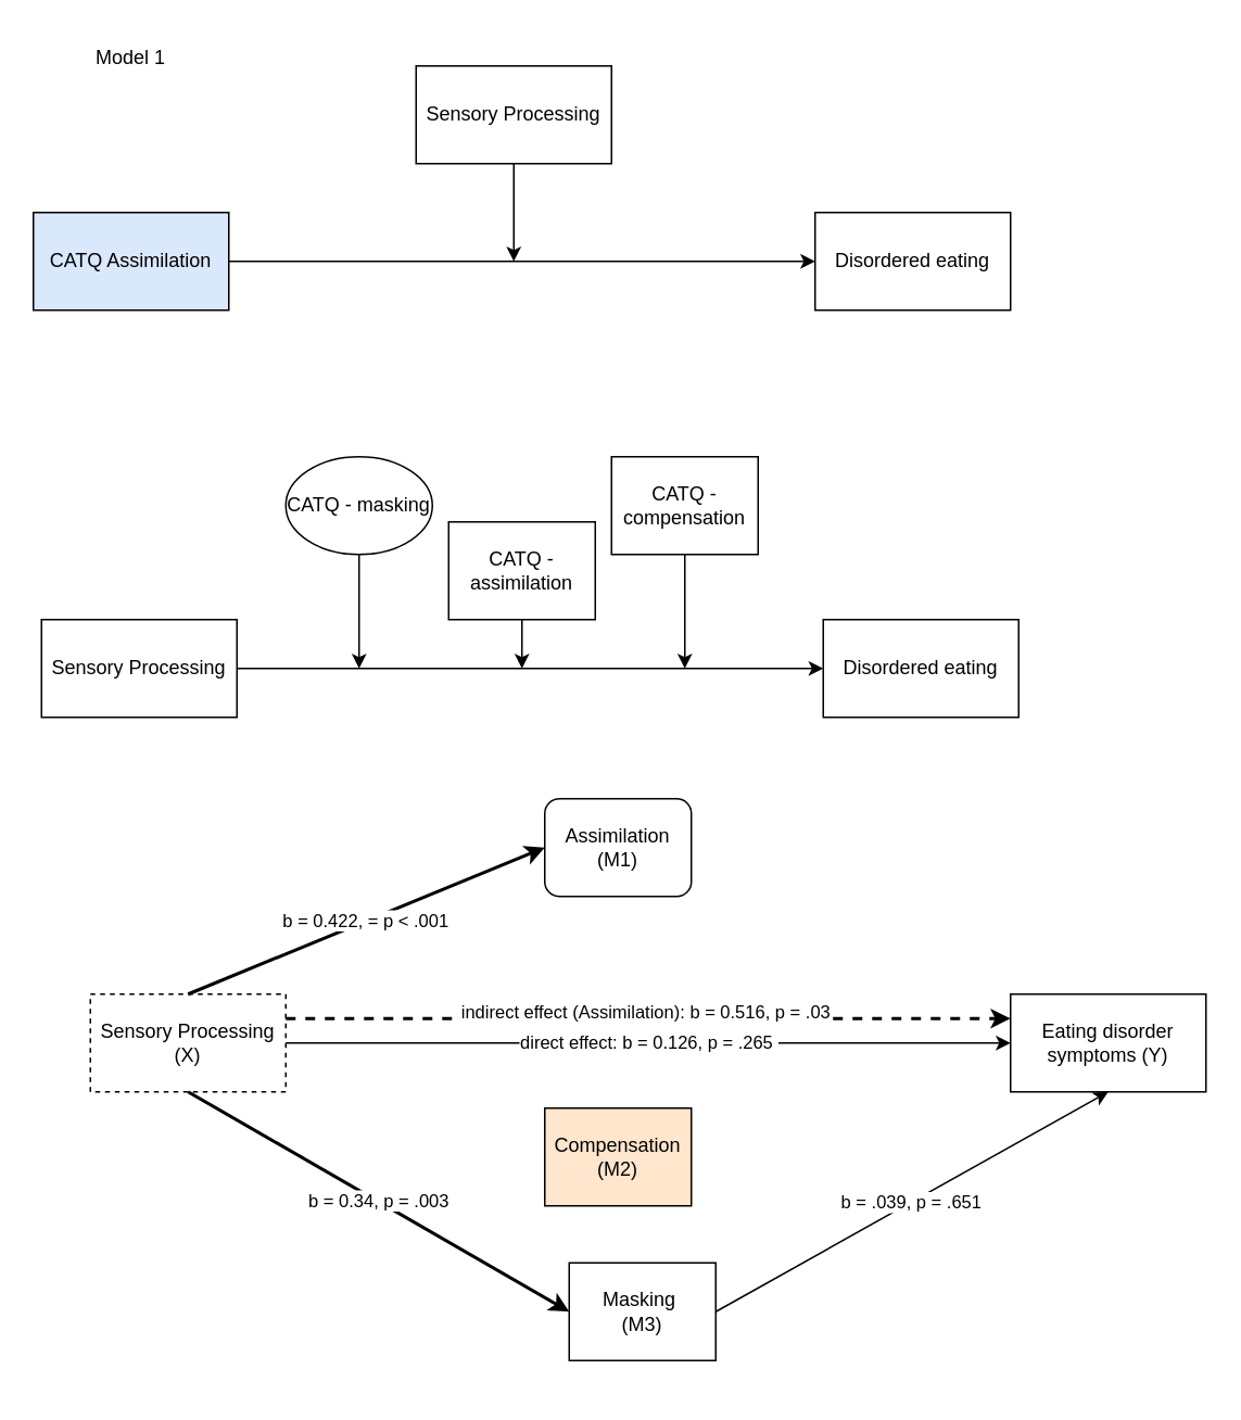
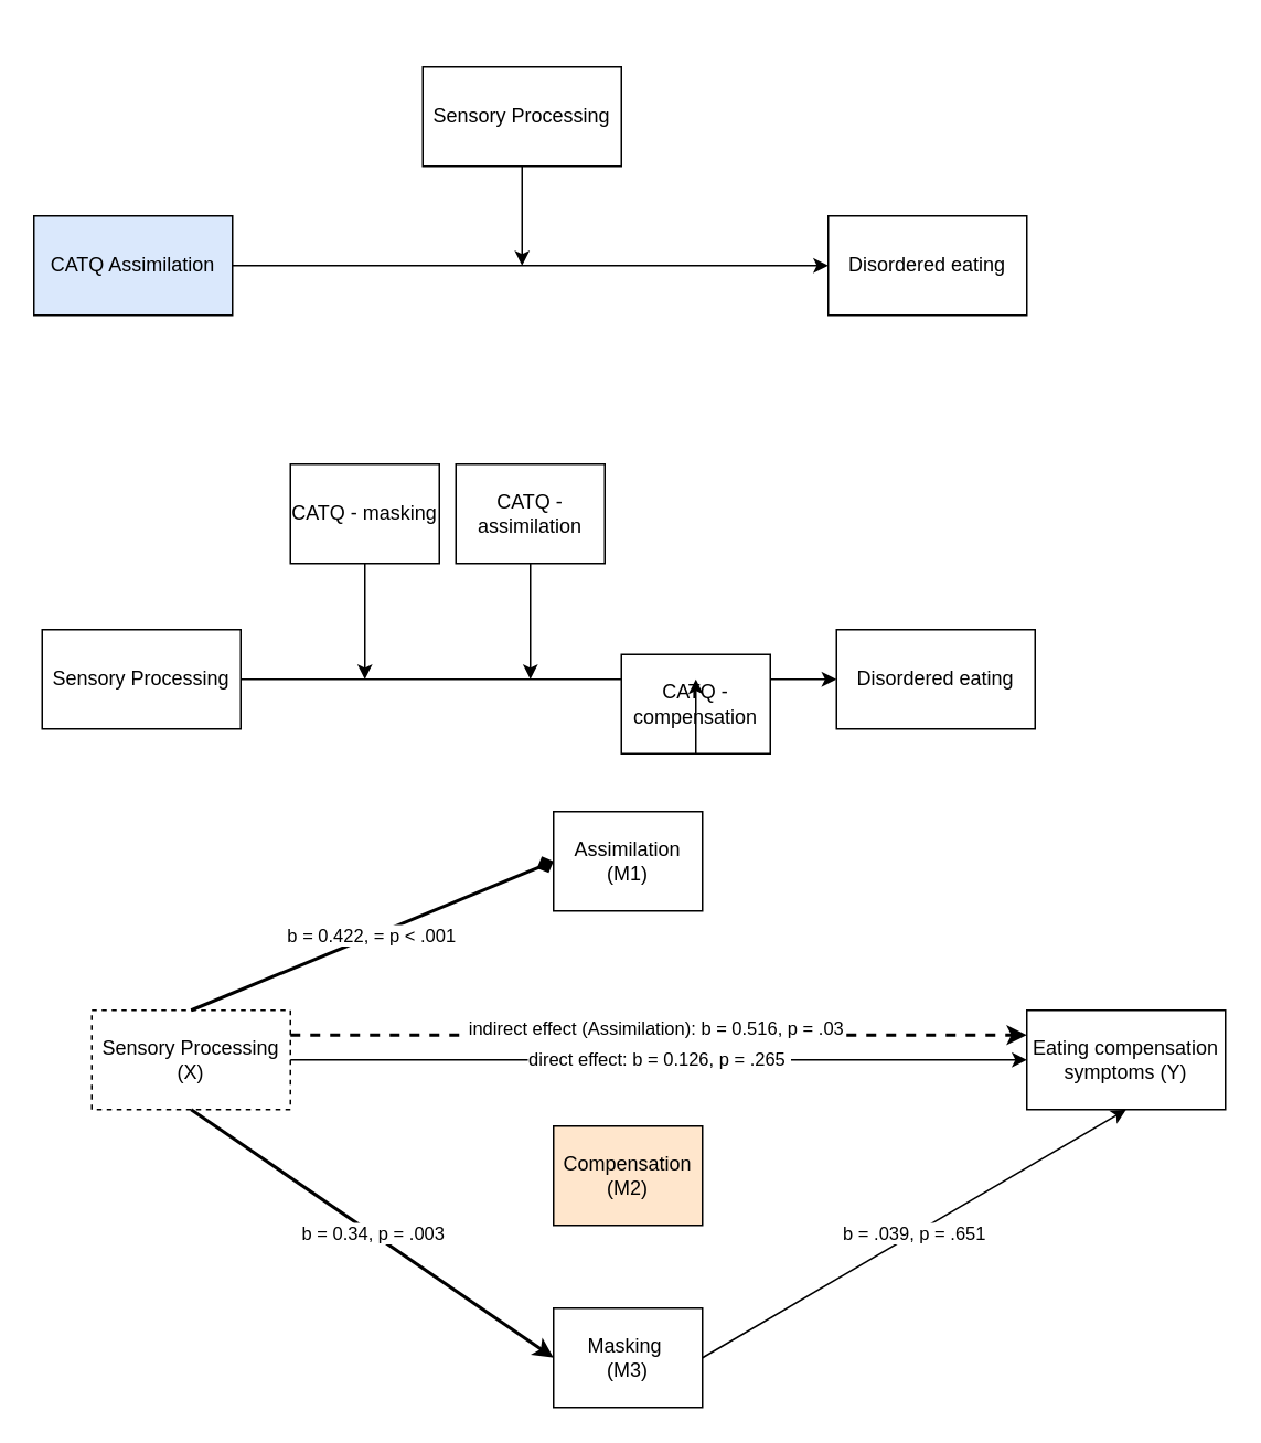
- <mxCell id="16" value="Model 1" style="text;html=1;align=center;verticalAlign=middle;whiteSpace=wrap;rounded=0;" parent="1" vertex="1"><mxGeometry x="50" y="20" width="60" height="30" as="geometry" /></mxCell>
- <mxCell id="2" value="CATQ - masking" style="ellipse;whiteSpace=wrap;html=1;" parent="1" vertex="1"><mxGeometry x="175" y="280" width="90" height="60" as="geometry" /></mxCell>
+ <mxCell id="2" value="CATQ - masking" style="rounded=0;whiteSpace=wrap;html=1;" parent="1" vertex="1"><mxGeometry x="175" y="280" width="90" height="60" as="geometry" /></mxCell>
- <mxCell id="7" value="CATQ - compensation" style="rounded=0;whiteSpace=wrap;html=1;" parent="1" vertex="1"><mxGeometry x="375" y="280" width="90" height="60" as="geometry" /></mxCell>
+ <mxCell id="7" value="CATQ - compensation" style="rounded=0;whiteSpace=wrap;html=1;" parent="1" vertex="1"><mxGeometry x="375" y="395" width="90" height="60" as="geometry" /></mxCell>
- <mxCell id="6" value="CATQ - assimilation" style="rounded=0;whiteSpace=wrap;html=1;" parent="1" vertex="1"><mxGeometry x="275" y="320" width="90" height="60" as="geometry" /></mxCell>
+ <mxCell id="6" value="CATQ - assimilation" style="rounded=0;whiteSpace=wrap;html=1;" parent="1" vertex="1"><mxGeometry x="275" y="280" width="90" height="60" as="geometry" /></mxCell>
- <mxCell id="21" value="Assimilation (M1)" style="whiteSpace=wrap;html=1;rounded=1;" parent="1" vertex="1"><mxGeometry x="334" y="490" width="90" height="60" as="geometry" /></mxCell>
+ <mxCell id="21" value="Assimilation (M1)" style="rounded=0;whiteSpace=wrap;html=1;" parent="1" vertex="1"><mxGeometry x="334" y="490" width="90" height="60" as="geometry" /></mxCell>
- <mxCell id="20" value="b = 0.422, = p &amp;lt; .001" style="endArrow=classic;html=1;rounded=0;exitX=0.5;exitY=0;exitDx=0;exitDy=0;entryX=0;entryY=0.5;entryDx=0;entryDy=0;strokeWidth=2;" parent="1" source="18" target="21" edge="1"><mxGeometry width="50" height="50" relative="1" as="geometry"><mxPoint x="345" y="600" as="sourcePoint" /><mxPoint x="335" y="520" as="targetPoint" /></mxGeometry></mxCell>
+ <mxCell id="20" value="b = 0.422, = p &amp;lt; .001" style="endArrow=diamond;html=1;rounded=0;exitX=0.5;exitY=0;exitDx=0;exitDy=0;entryX=0;entryY=0.5;entryDx=0;entryDy=0;strokeWidth=2;" parent="1" source="18" target="21" edge="1"><mxGeometry width="50" height="50" relative="1" as="geometry"><mxPoint x="345" y="600" as="sourcePoint" /><mxPoint x="335" y="520" as="targetPoint" /></mxGeometry></mxCell>
- <mxCell id="17" value="Eating disorder symptoms (Y)" style="rounded=0;whiteSpace=wrap;html=1;" parent="1" vertex="1"><mxGeometry x="620" y="610" width="120" height="60" as="geometry" /></mxCell>
+ <mxCell id="17" value="Eating compensation symptoms (Y)" style="rounded=0;whiteSpace=wrap;html=1;" parent="1" vertex="1"><mxGeometry x="620" y="610" width="120" height="60" as="geometry" /></mxCell>
- <mxCell id="23" value="Masking&amp;nbsp;&lt;div&gt;(M3)&lt;/div&gt;" style="rounded=0;whiteSpace=wrap;html=1;" parent="1" vertex="1"><mxGeometry x="349" y="775" width="90" height="60" as="geometry" /></mxCell>
+ <mxCell id="23" value="Masking&amp;nbsp;&lt;div&gt;(M3)&lt;/div&gt;" style="rounded=0;whiteSpace=wrap;html=1;" parent="1" vertex="1"><mxGeometry x="334" y="790" width="90" height="60" as="geometry" /></mxCell>
